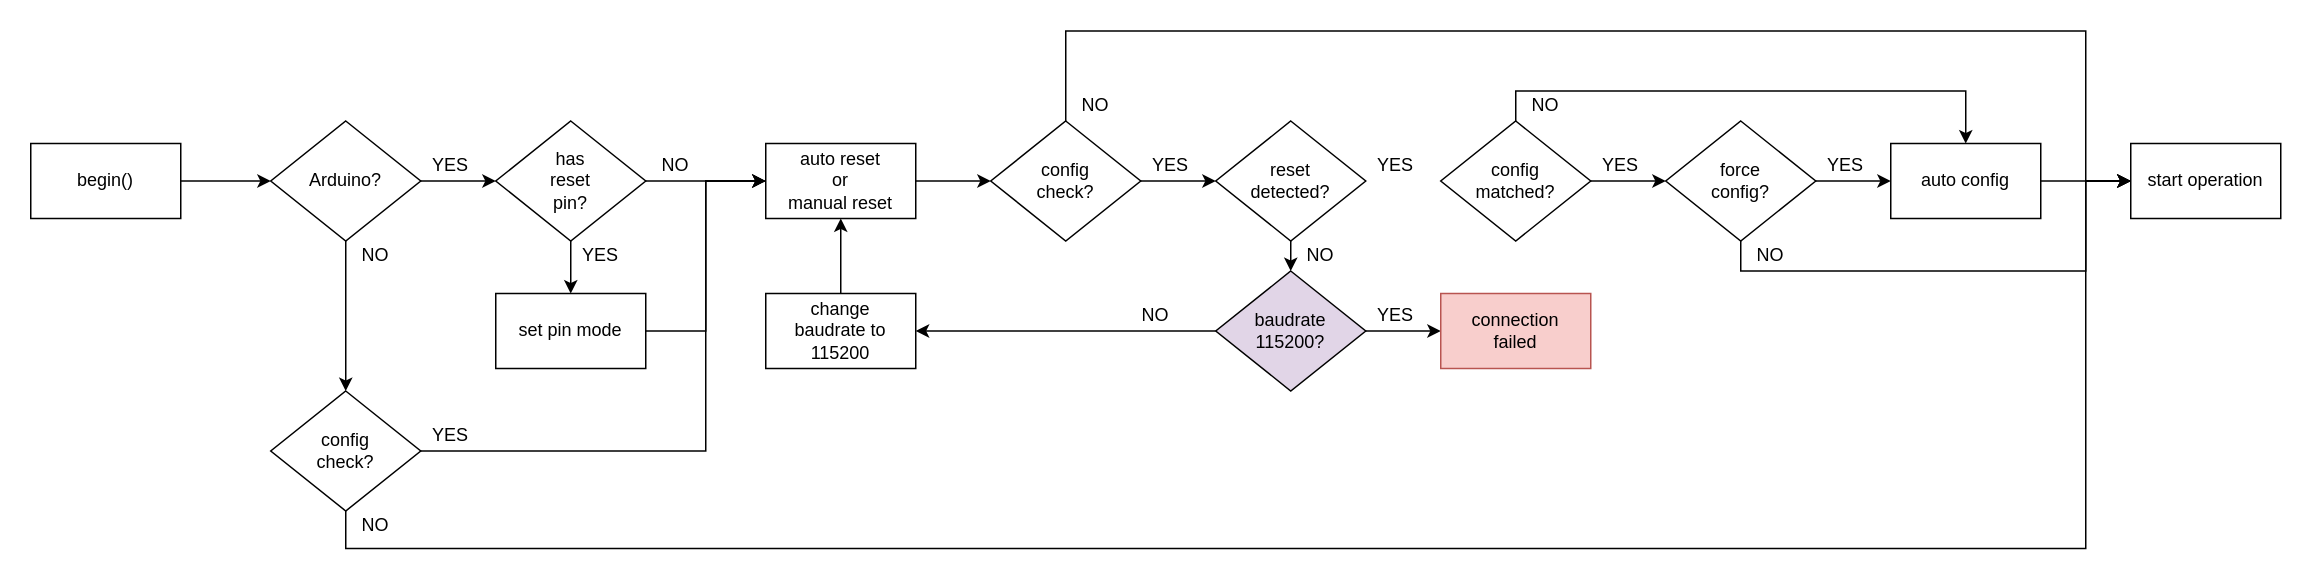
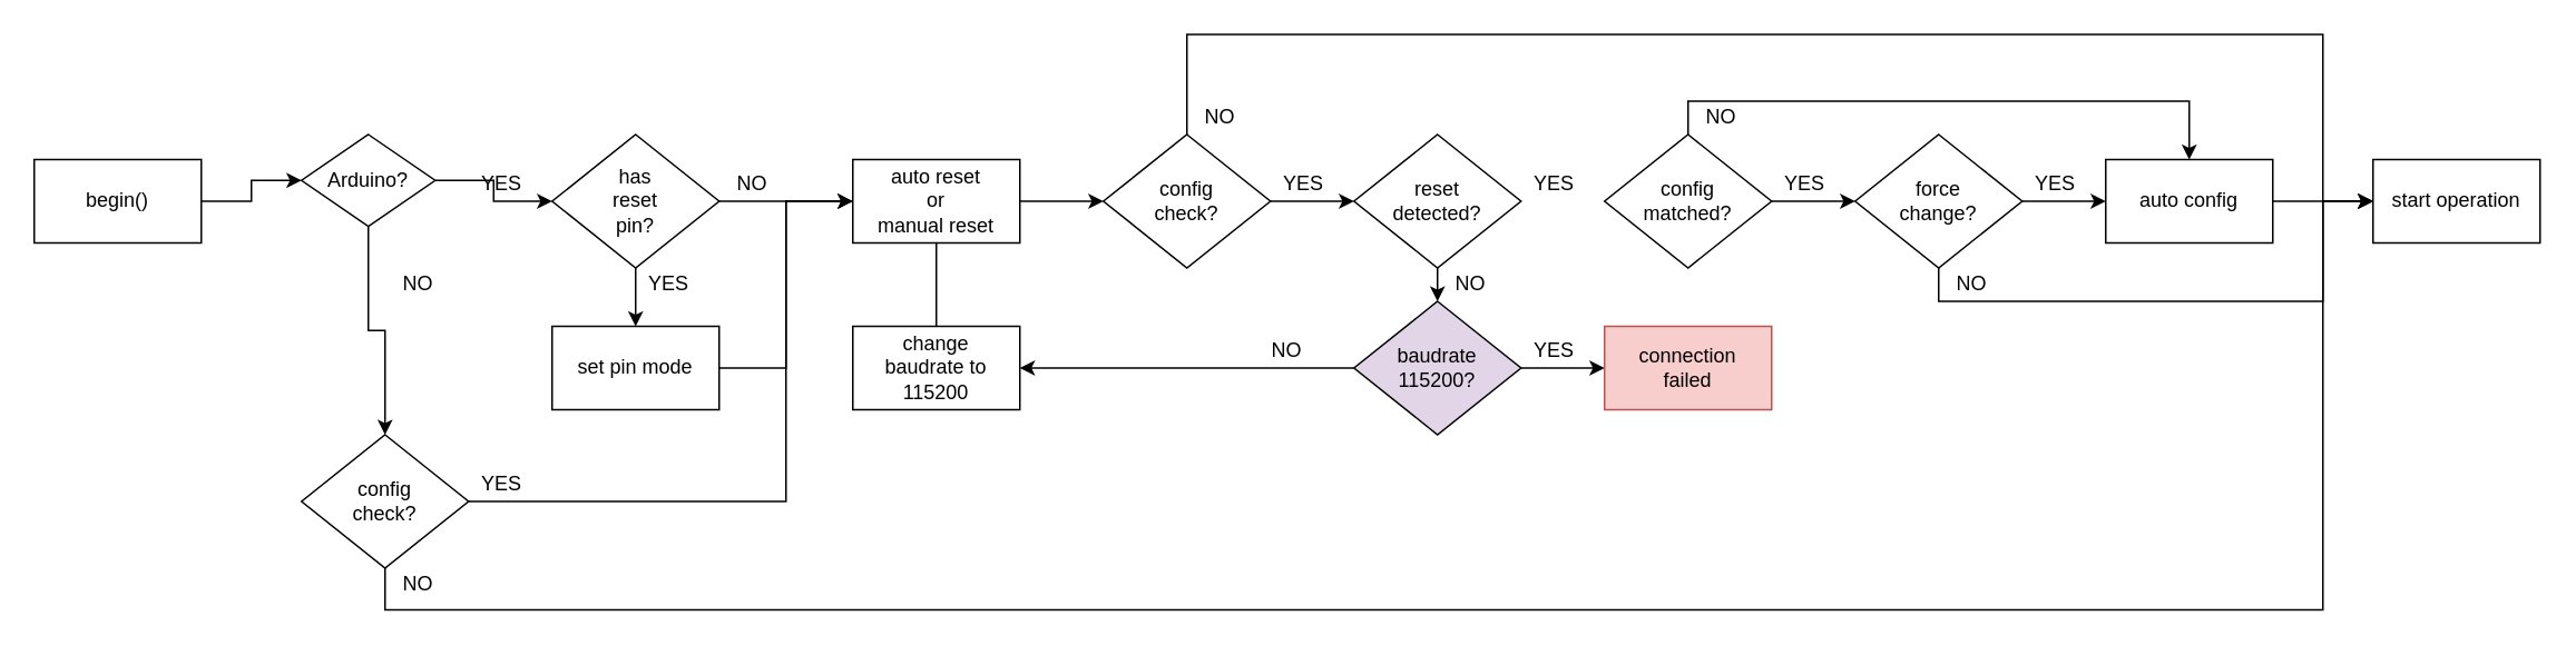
- <mxCell id="42" value="Arduino?" style="rhombus;whiteSpace=wrap;html=1;" vertex="1" parent="1"><mxGeometry x="180" y="80" width="100" height="80" as="geometry" /></mxCell>
+ <mxCell id="42" value="Arduino?" style="rhombus;whiteSpace=wrap;html=1;" vertex="1" parent="1"><mxGeometry x="180" y="80" width="80" height="55" as="geometry" /></mxCell>
- <mxCell id="13" value="force&lt;br&gt;config?" style="rhombus;whiteSpace=wrap;html=1;" vertex="1" parent="1"><mxGeometry x="1110" y="80" width="100" height="80" as="geometry" /></mxCell>
+ <mxCell id="13" value="force&lt;br&gt;change?" style="rhombus;whiteSpace=wrap;html=1;" vertex="1" parent="1"><mxGeometry x="1110" y="80" width="100" height="80" as="geometry" /></mxCell>
- <mxCell id="19" style="edgeStyle=orthogonalEdgeStyle;rounded=0;orthogonalLoop=1;jettySize=auto;html=1;exitX=0.5;exitY=0;exitDx=0;exitDy=0;entryX=0.5;entryY=1;entryDx=0;entryDy=0;" edge="1" parent="1" source="20" target="5"><mxGeometry relative="1" as="geometry" /></mxCell>
+ <mxCell id="19" style="edgeStyle=orthogonalEdgeStyle;rounded=0;orthogonalLoop=1;jettySize=auto;html=1;exitX=0.5;exitY=0;exitDx=0;exitDy=0;entryX=0.5;entryY=1;entryDx=0;entryDy=0;endArrow=none;" edge="1" parent="1" source="20" target="5"><mxGeometry relative="1" as="geometry" /></mxCell>
